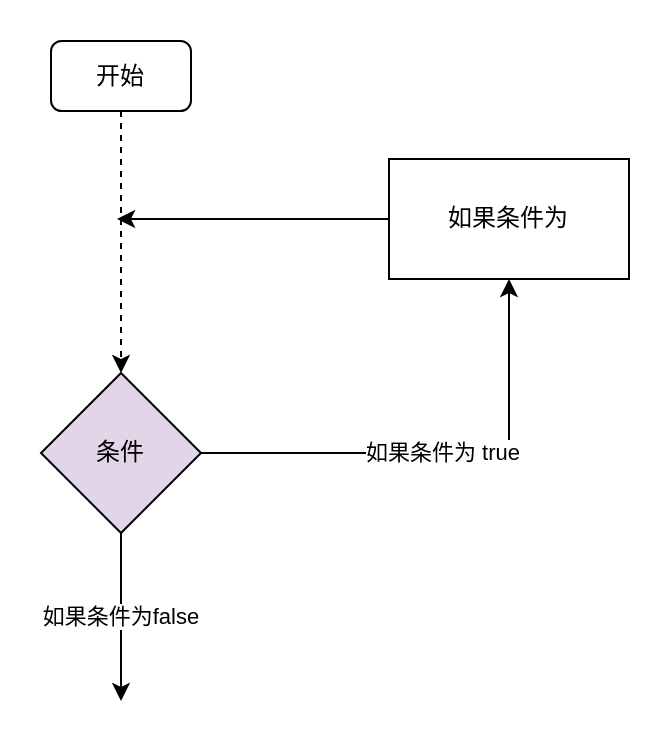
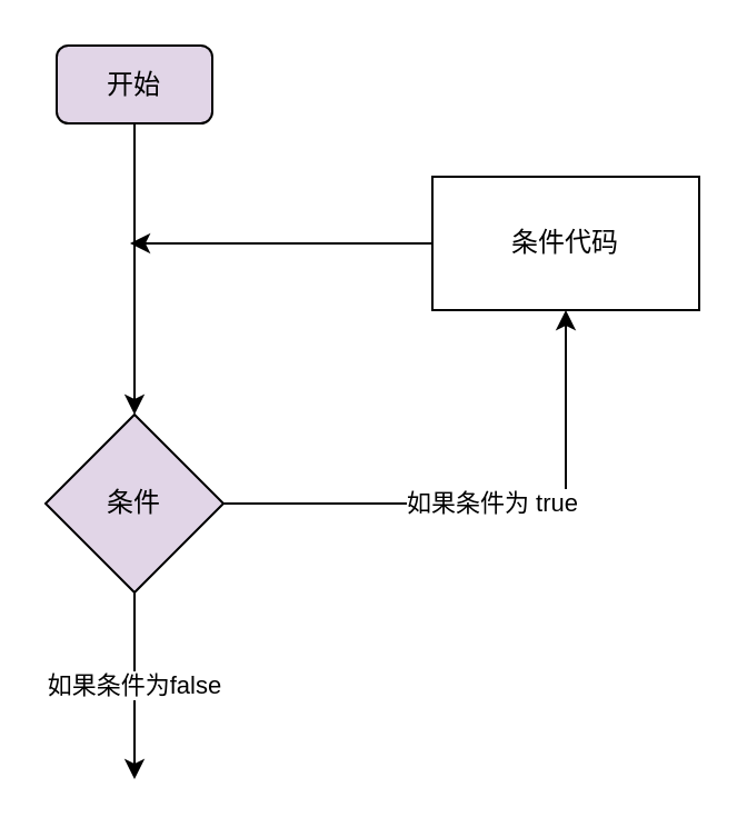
- <mxCell id="3" value="开始" style="rounded=1;whiteSpace=wrap;html=1;" vertex="1" parent="1"><mxGeometry x="25" y="20" width="70" height="35" as="geometry" /></mxCell>
+ <mxCell id="3" value="开始" style="rounded=1;whiteSpace=wrap;html=1;fillColor=#e1d5e7;" vertex="1" parent="1"><mxGeometry x="25" y="20" width="70" height="35" as="geometry" /></mxCell>
- <mxCell id="8" value="如果条件为" style="rounded=0;whiteSpace=wrap;html=1;" vertex="1" parent="1"><mxGeometry x="194" y="79" width="120" height="60" as="geometry" /></mxCell>
+ <mxCell id="8" value="条件代码" style="rounded=0;whiteSpace=wrap;html=1;" vertex="1" parent="1"><mxGeometry x="194" y="79" width="120" height="60" as="geometry" /></mxCell>
- <mxCell id="2" style="edgeStyle=orthogonalEdgeStyle;rounded=0;orthogonalLoop=1;jettySize=auto;html=1;entryX=0.5;entryY=0;entryDx=0;entryDy=0;dashed=1;" edge="1" parent="1" source="3" target="6"><mxGeometry relative="1" as="geometry" /></mxCell>
+ <mxCell id="2" style="edgeStyle=orthogonalEdgeStyle;rounded=0;orthogonalLoop=1;jettySize=auto;html=1;entryX=0.5;entryY=0;entryDx=0;entryDy=0;" edge="1" parent="1" source="3" target="6"><mxGeometry relative="1" as="geometry" /></mxCell>
